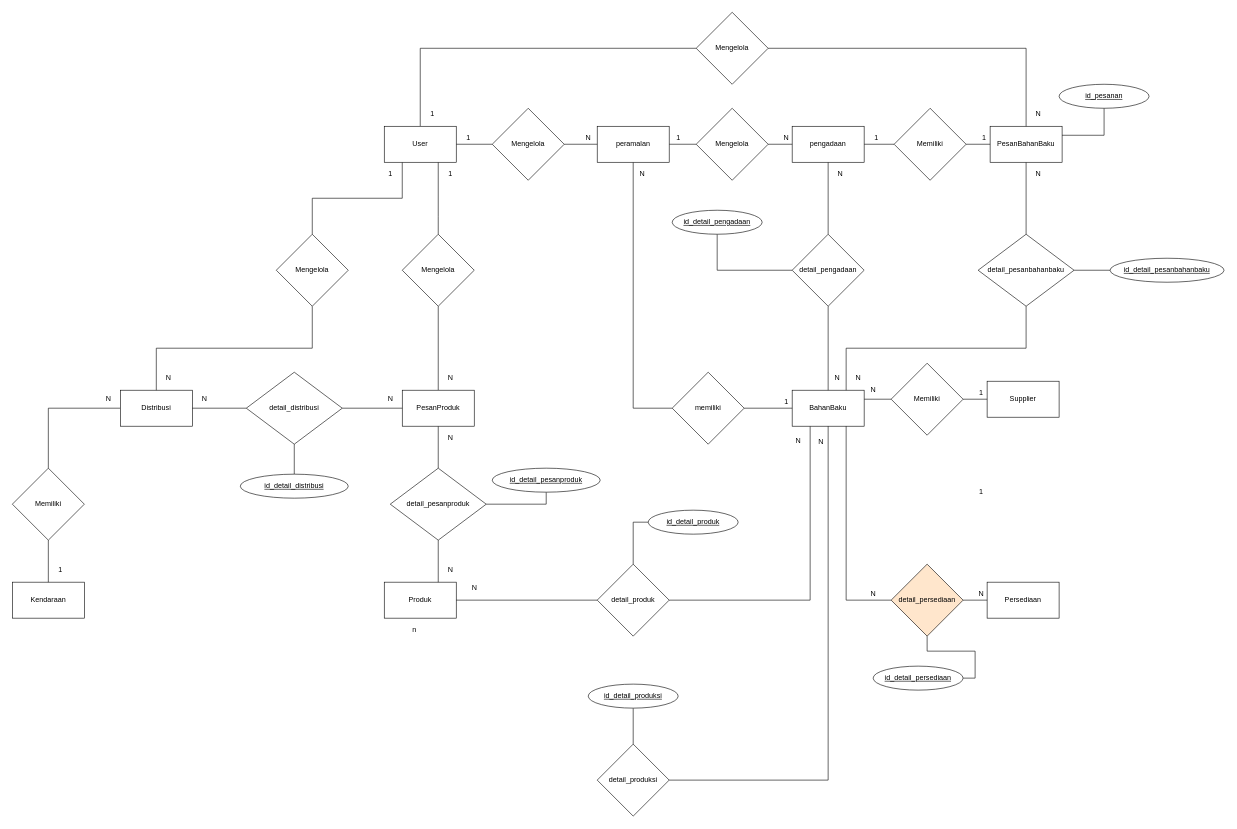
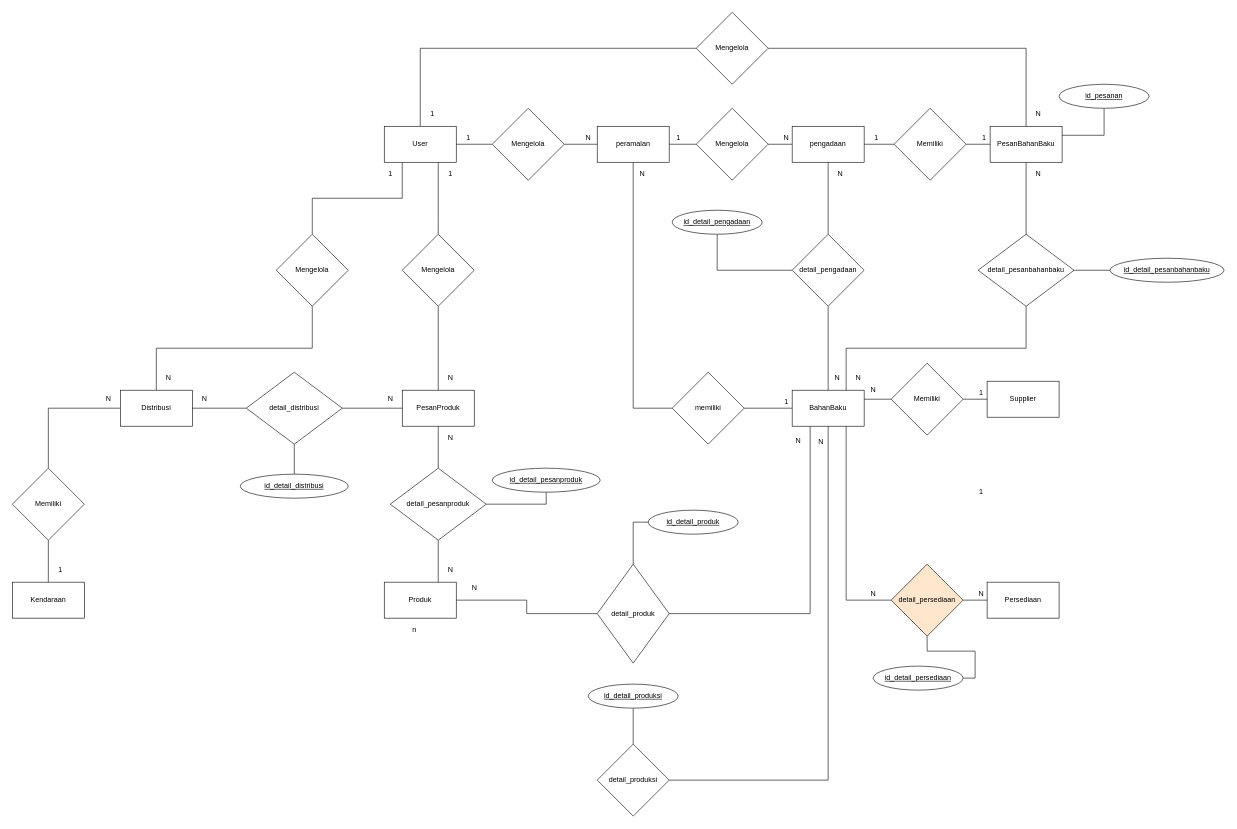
- <mxCell id="75" value="detail_produk" style="rhombus;whiteSpace=wrap;html=1;" parent="1" vertex="1"><mxGeometry x="995" y="940" width="120" height="120" as="geometry" /></mxCell>
+ <mxCell id="75" value="detail_produk" style="rhombus;whiteSpace=wrap;html=1;" parent="1" vertex="1"><mxGeometry x="995" y="940" width="120" height="165" as="geometry" /></mxCell>
